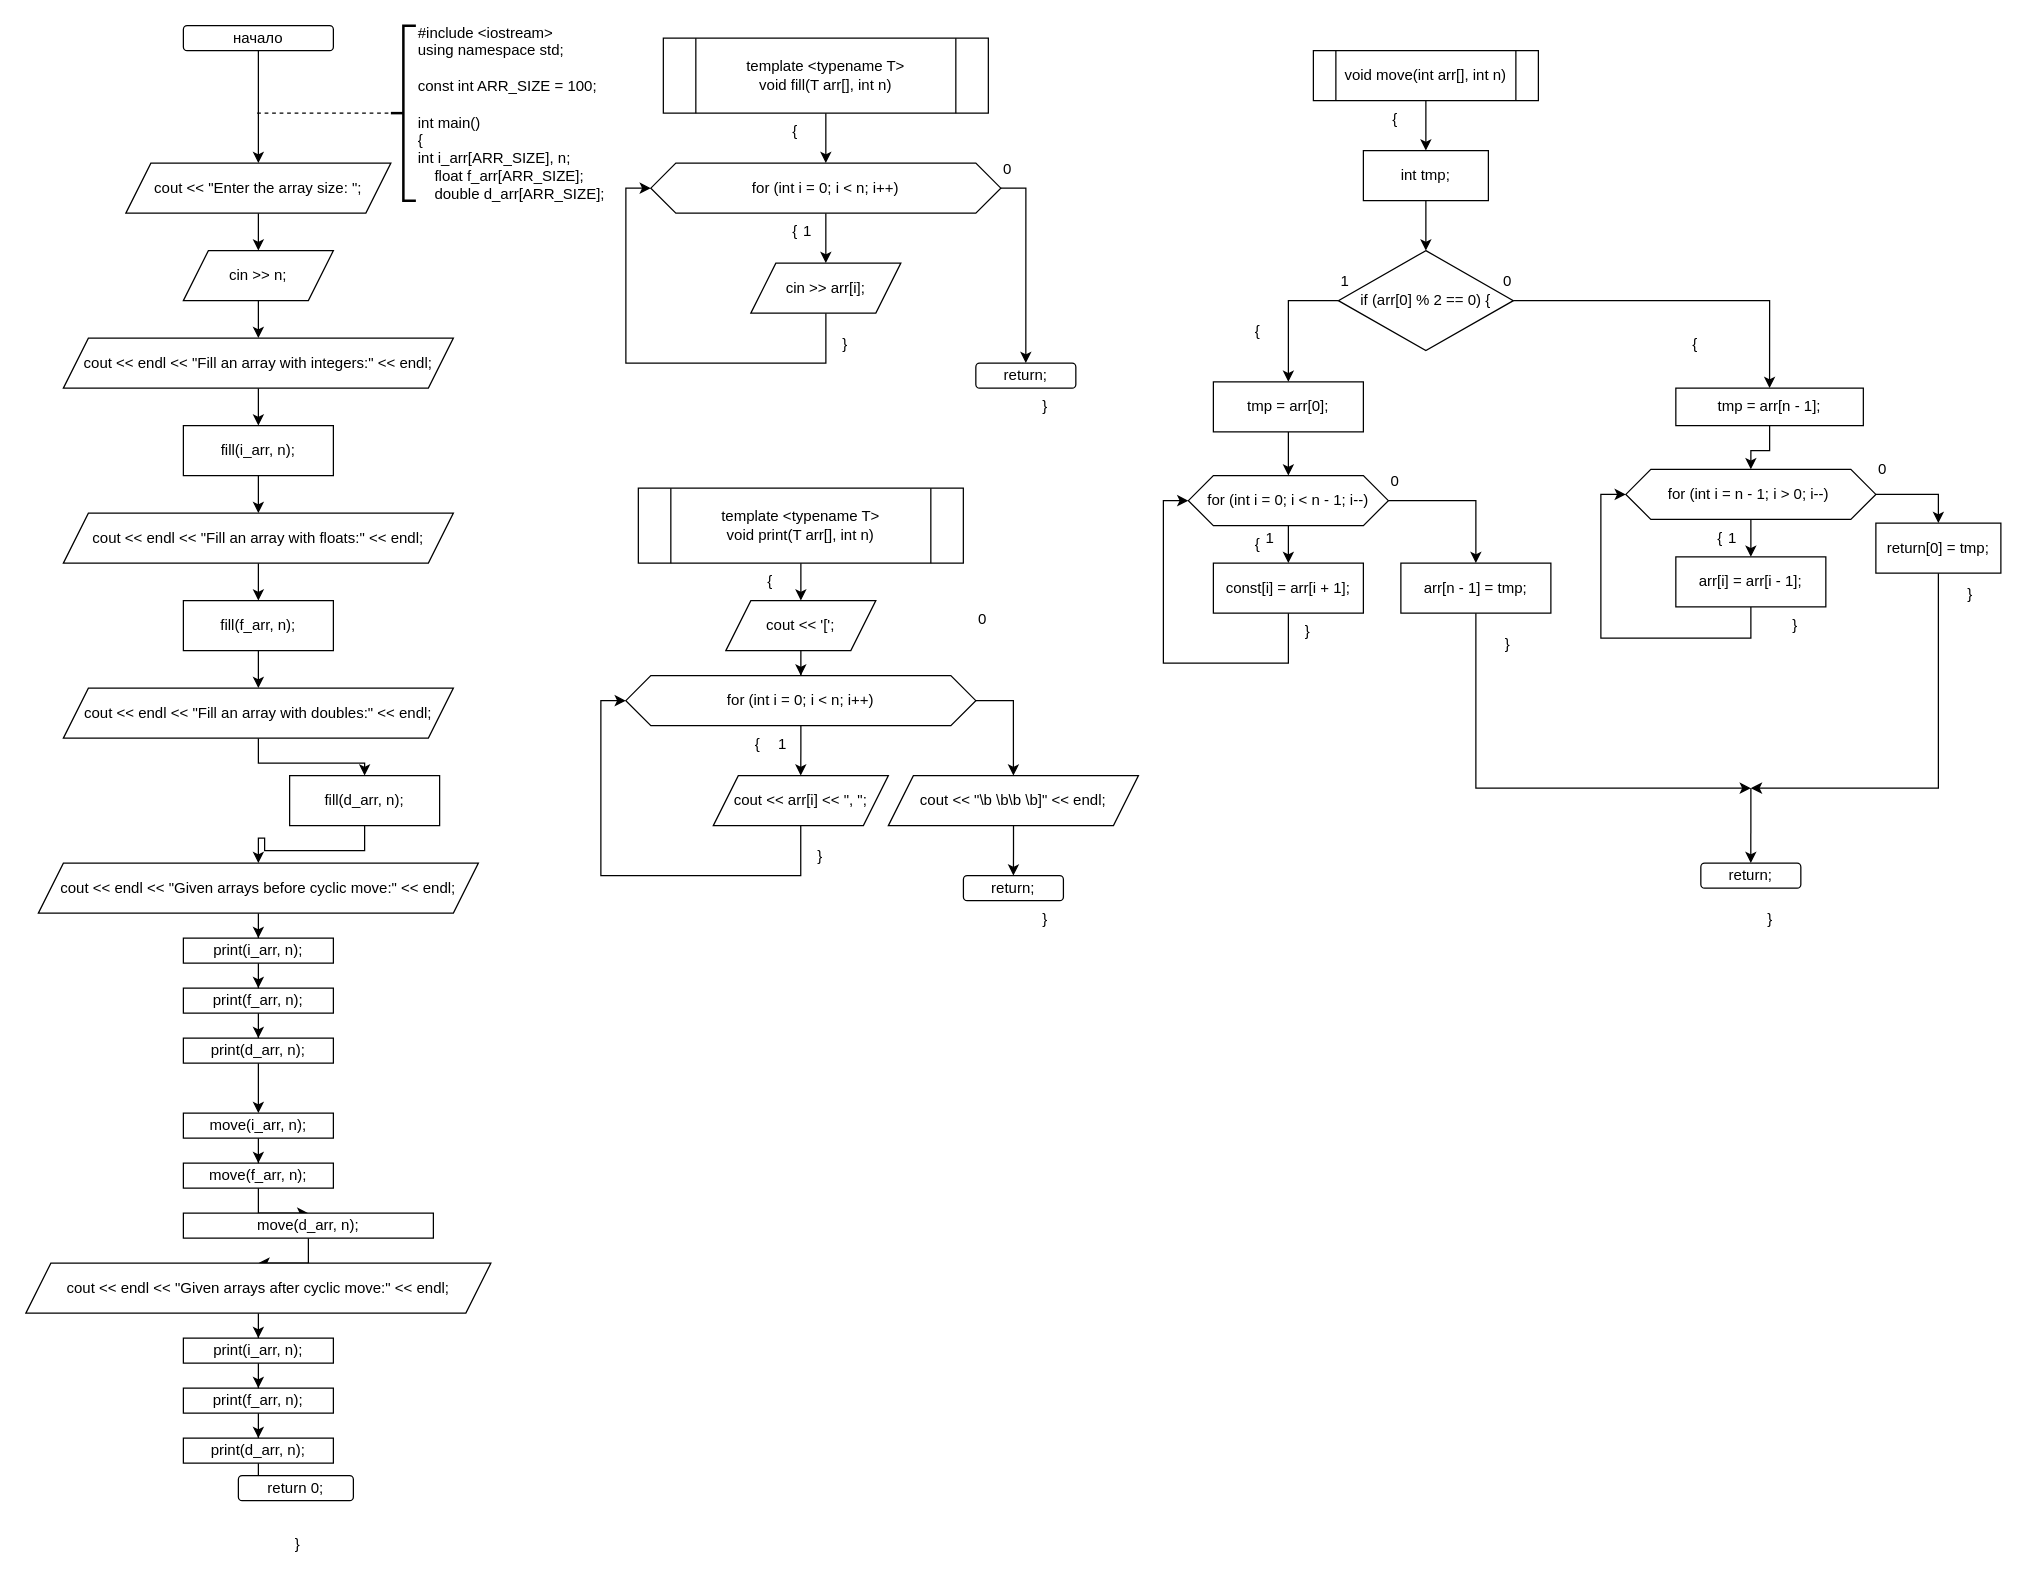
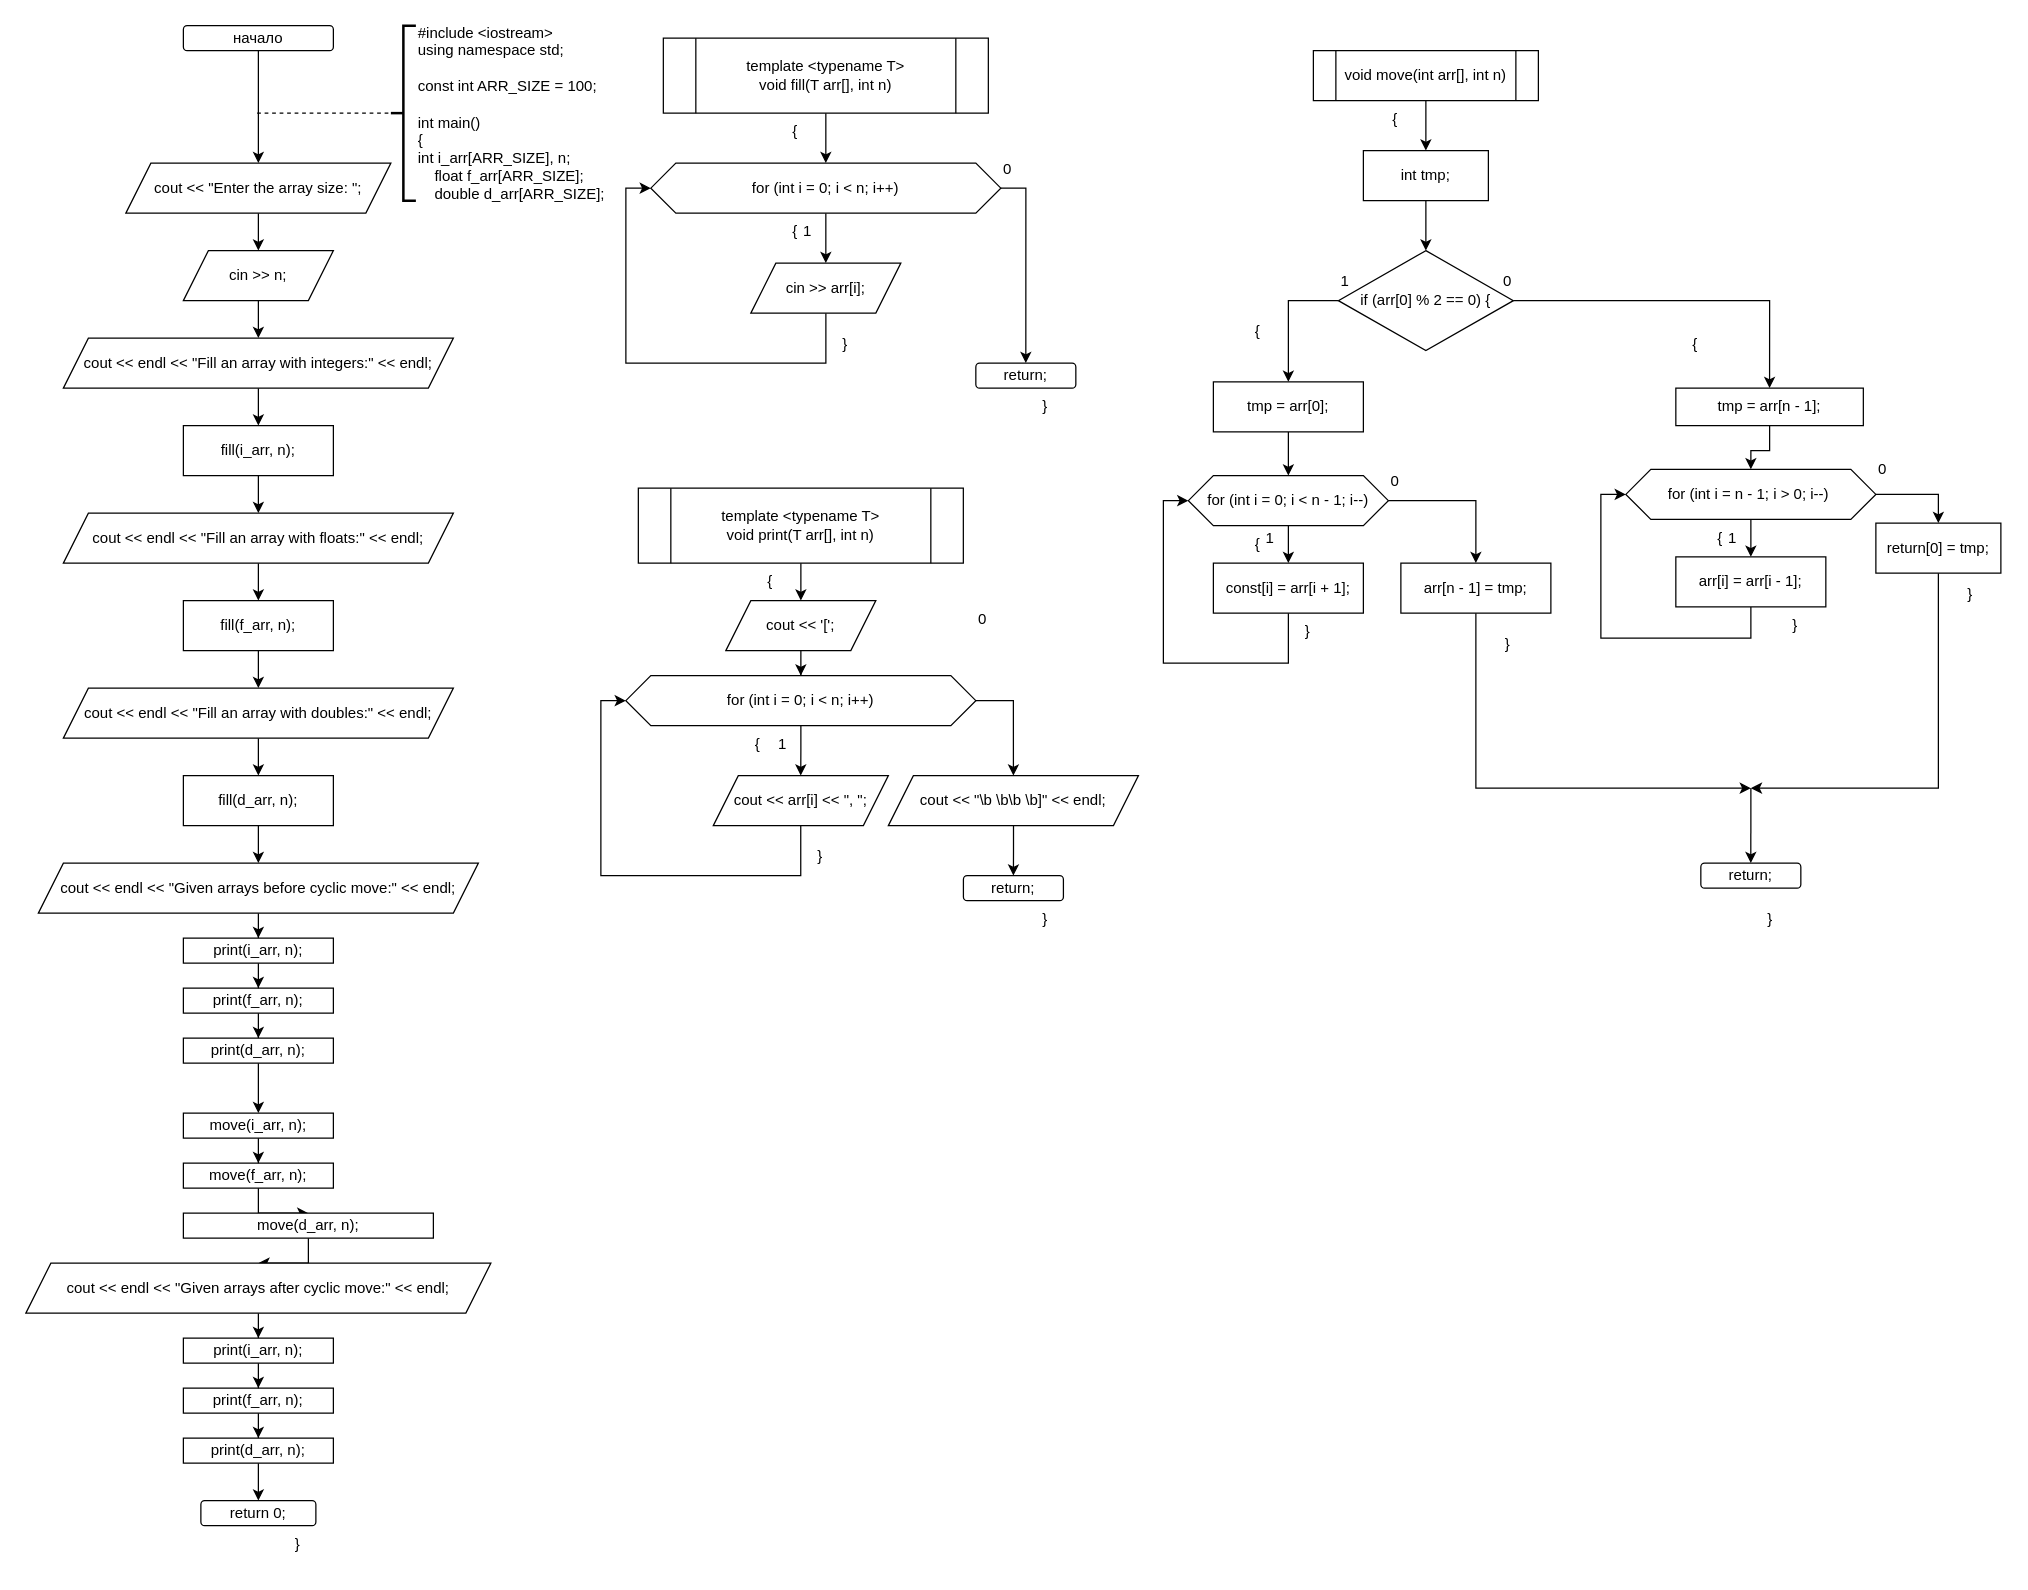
- <mxCell id="21" value="fill(d_arr, n);" style="rounded=0;whiteSpace=wrap;html=1;" vertex="1" parent="1"><mxGeometry x="231" y="620" width="120" height="40" as="geometry" /></mxCell>
+ <mxCell id="21" value="fill(d_arr, n);" style="rounded=0;whiteSpace=wrap;html=1;" vertex="1" parent="1"><mxGeometry x="146" y="620" width="120" height="40" as="geometry" /></mxCell>
- <mxCell id="44" value="return 0;" style="rounded=1;whiteSpace=wrap;html=1;" vertex="1" parent="1"><mxGeometry x="190" y="1180" width="92" height="20" as="geometry" /></mxCell>
+ <mxCell id="44" value="return 0;" style="rounded=1;whiteSpace=wrap;html=1;" vertex="1" parent="1"><mxGeometry x="160" y="1200" width="92" height="20" as="geometry" /></mxCell>
